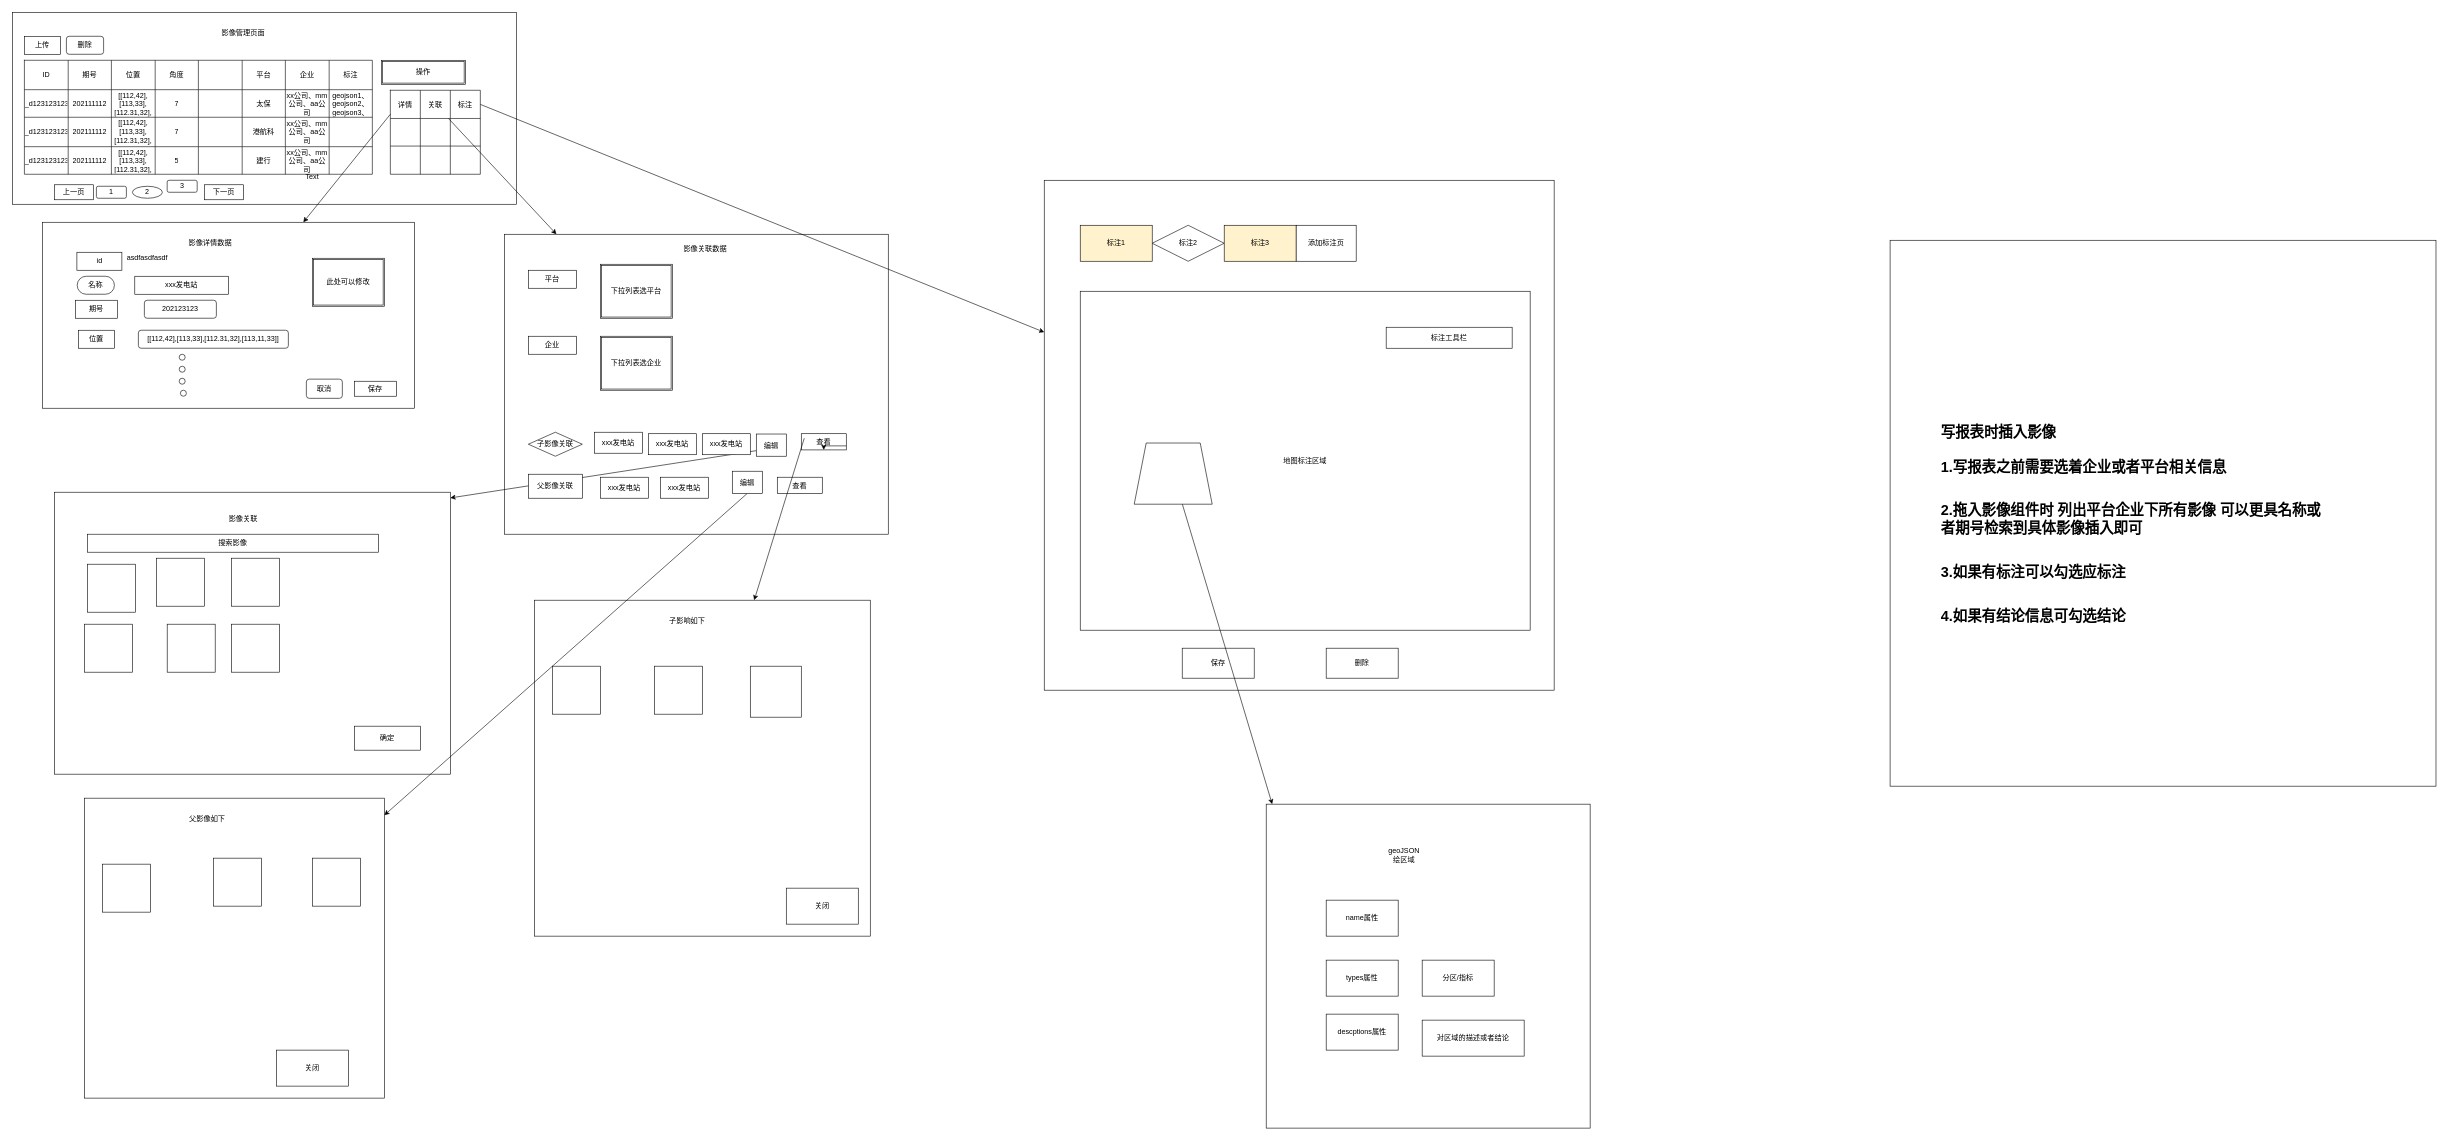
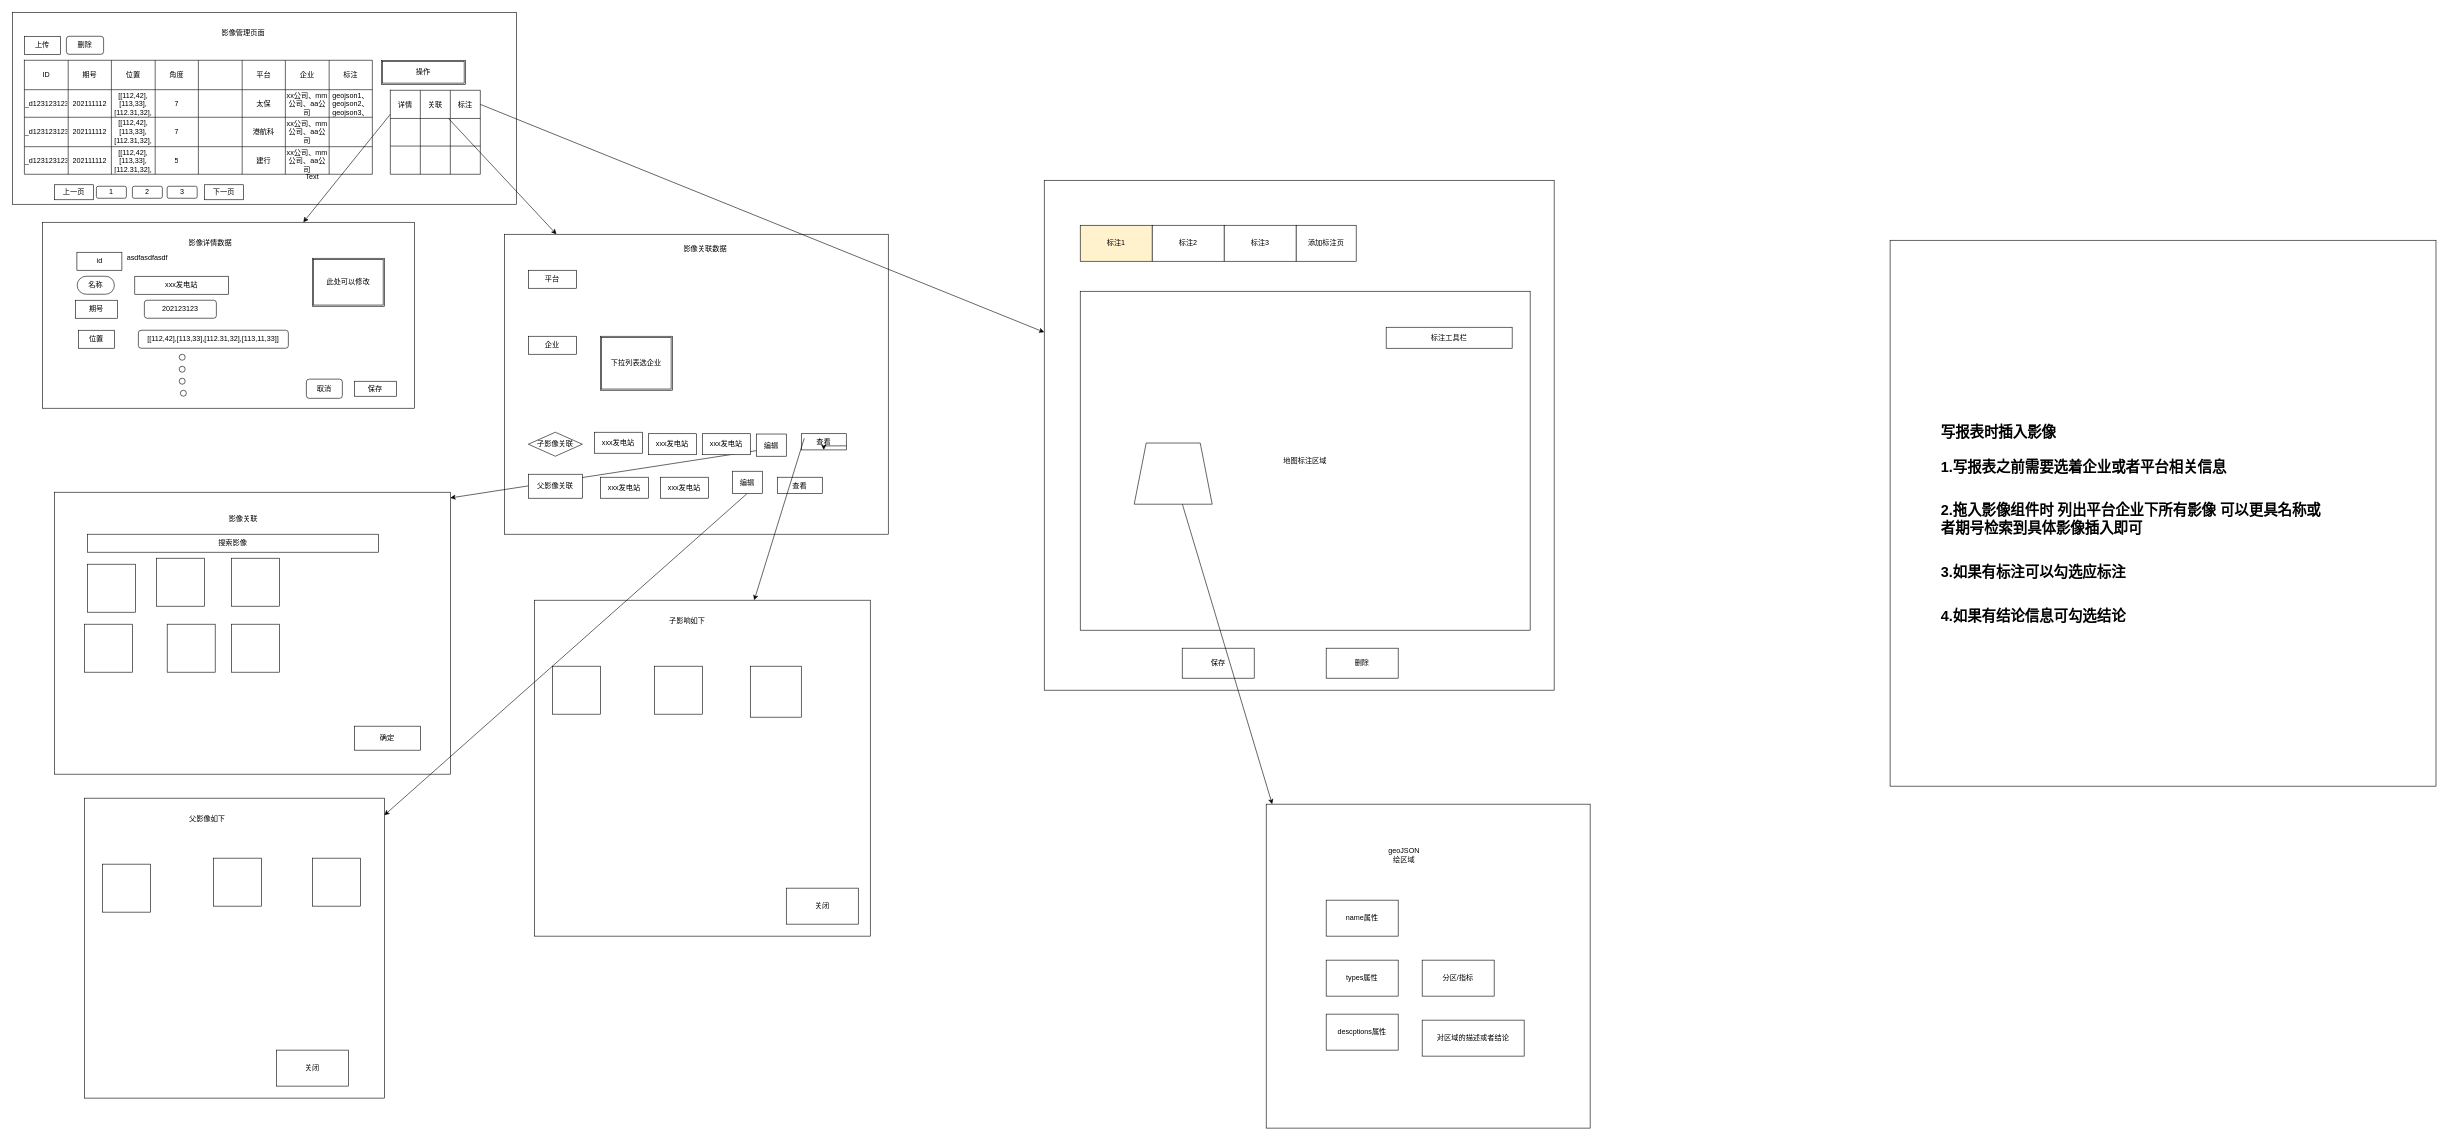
- <mxCell id="59" value="3" style="rounded=1;whiteSpace=wrap;html=1;" parent="1" vertex="1"><mxGeometry x="278" y="300" width="50" height="20" as="geometry" /></mxCell>
+ <mxCell id="59" value="3" style="rounded=1;whiteSpace=wrap;html=1;" parent="1" vertex="1"><mxGeometry x="278" y="310" width="50" height="20" as="geometry" /></mxCell>
- <mxCell id="58" value="2" style="ellipse;whiteSpace=wrap;html=1;" parent="1" vertex="1"><mxGeometry x="220" y="310" width="50" height="20" as="geometry" /></mxCell>
+ <mxCell id="58" value="2" style="rounded=1;whiteSpace=wrap;html=1;" parent="1" vertex="1"><mxGeometry x="220" y="310" width="50" height="20" as="geometry" /></mxCell>
- <mxCell id="124" value="标注2" style="rhombus;whiteSpace=wrap;html=1;" parent="1" vertex="1"><mxGeometry x="1920" y="375" width="120" height="60" as="geometry" /></mxCell>
+ <mxCell id="124" value="标注2" style="rounded=0;whiteSpace=wrap;html=1;" parent="1" vertex="1"><mxGeometry x="1920" y="375" width="120" height="60" as="geometry" /></mxCell>
- <mxCell id="125" value="标注3" style="rounded=0;whiteSpace=wrap;html=1;fillColor=#fff2cc;" parent="1" vertex="1"><mxGeometry x="2040" y="375" width="120" height="60" as="geometry" /></mxCell>
+ <mxCell id="125" value="标注3" style="rounded=0;whiteSpace=wrap;html=1;" parent="1" vertex="1"><mxGeometry x="2040" y="375" width="120" height="60" as="geometry" /></mxCell>
- <mxCell id="83" value="下拉列表选平台" style="shape=ext;double=1;rounded=0;whiteSpace=wrap;html=1;" parent="1" vertex="1"><mxGeometry x="1000" y="440" width="120" height="90" as="geometry" /></mxCell>
